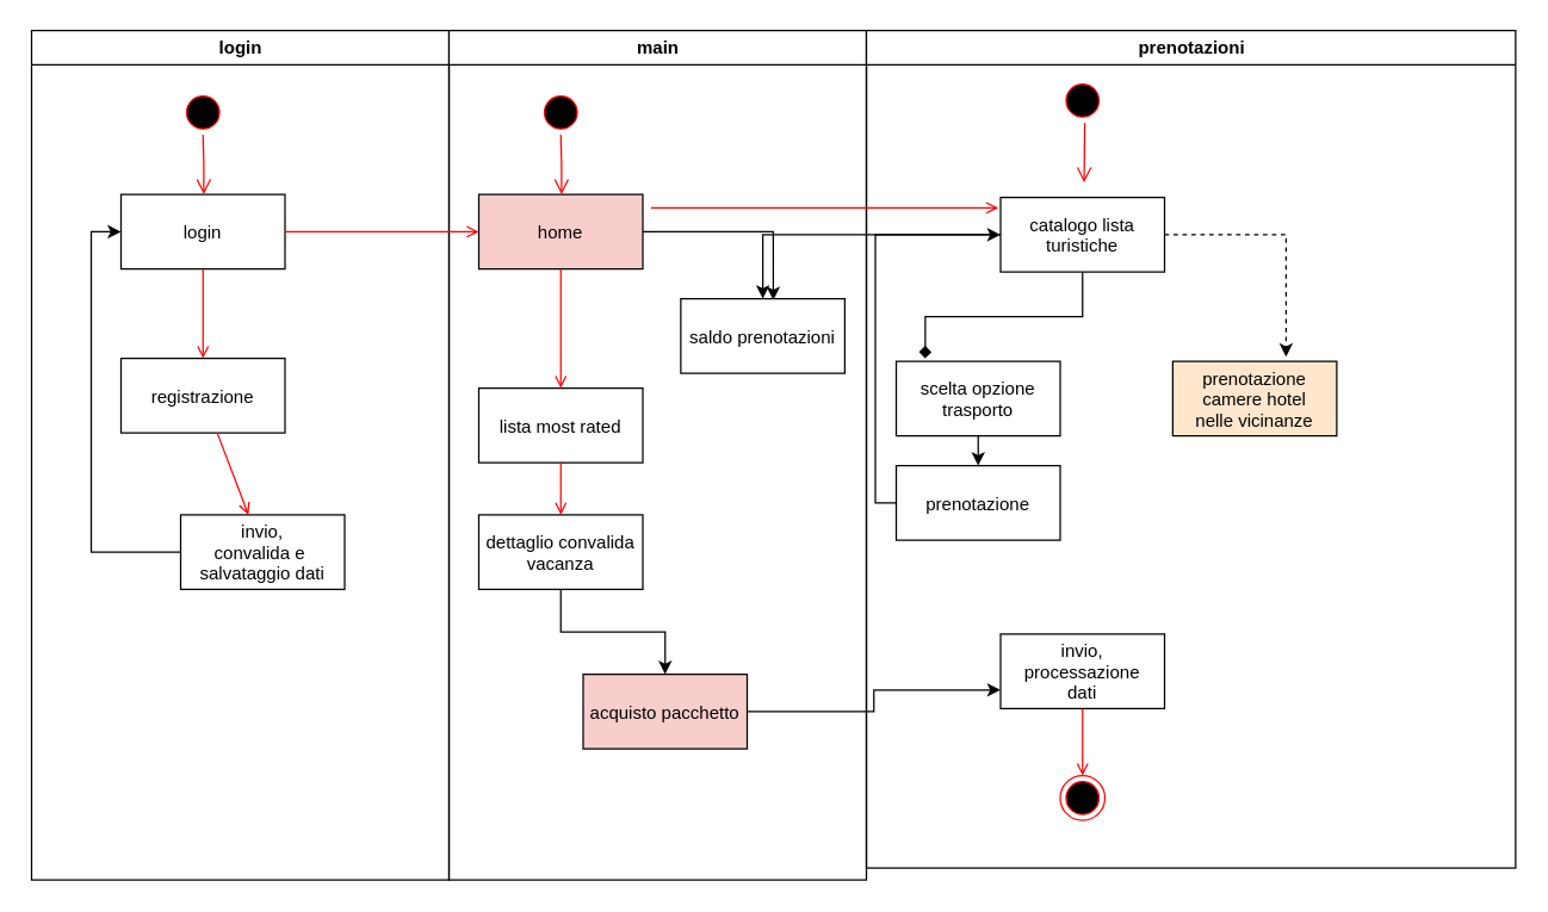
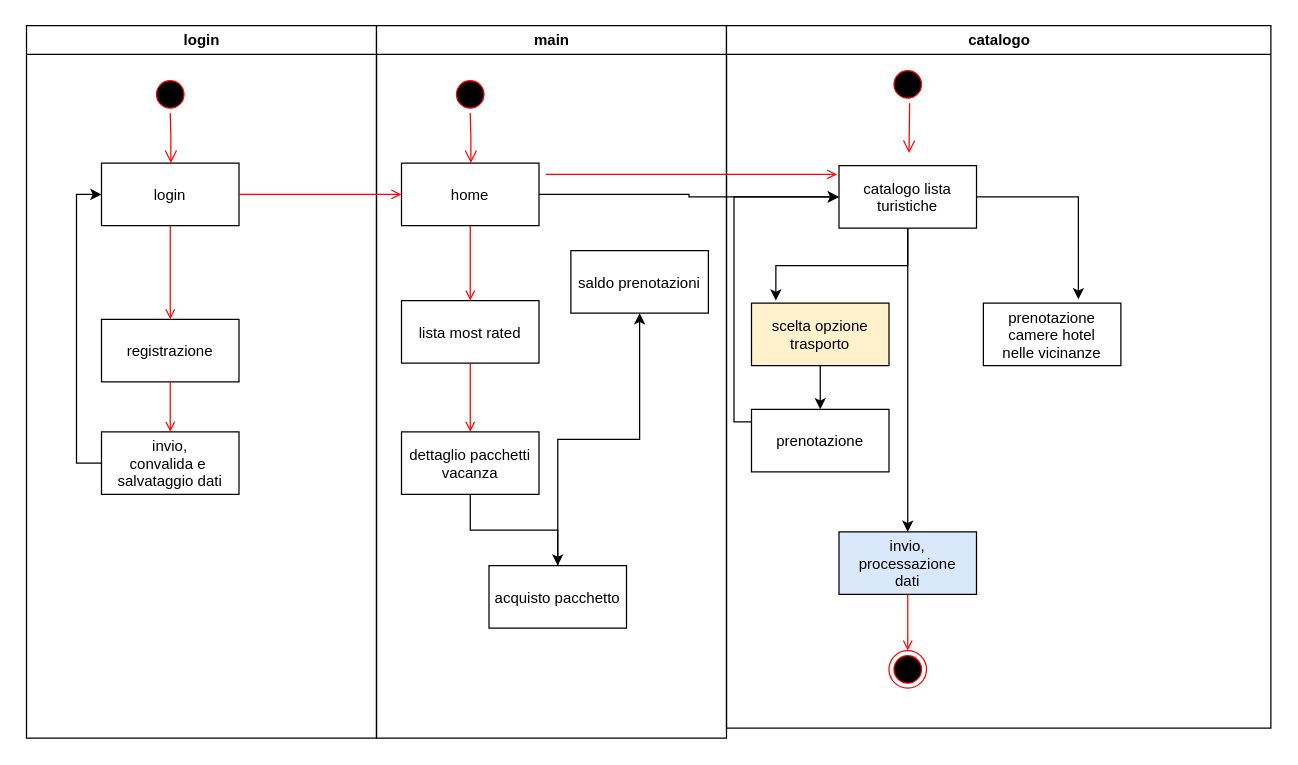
- <mxCell id="23" value="prenotazioni" style="swimlane;whiteSpace=wrap" parent="1" vertex="1"><mxGeometry x="580.5" y="20" width="435.5" height="562" as="geometry" /></mxCell>
+ <mxCell id="23" value="catalogo" style="swimlane;whiteSpace=wrap" parent="1" vertex="1"><mxGeometry x="580.5" y="20" width="435.5" height="562" as="geometry" /></mxCell>
- <mxCell id="15" value="home" style="fillColor=#f8cecc;" parent="11" vertex="1"><mxGeometry x="20" y="110" width="110" height="50" as="geometry" /></mxCell>
+ <mxCell id="15" value="home" style="" parent="11" vertex="1"><mxGeometry x="20" y="110" width="110" height="50" as="geometry" /></mxCell>
- <mxCell id="29" style="edgeStyle=orthogonalEdgeStyle;rounded=0;orthogonalLoop=1;jettySize=auto;html=1;" edge="1" parent="23" source="30" target="21"><mxGeometry relative="1" as="geometry" /></mxCell>
+ <mxCell id="29" style="edgeStyle=orthogonalEdgeStyle;rounded=0;orthogonalLoop=1;jettySize=auto;html=1;entryX=0.5;entryY=0;entryDx=0;entryDy=0;" edge="1" parent="23" source="30" target="24"><mxGeometry relative="1" as="geometry" /></mxCell>
- <mxCell id="28" style="edgeStyle=orthogonalEdgeStyle;rounded=0;orthogonalLoop=1;jettySize=auto;html=1;entryX=0.691;entryY=-0.06;entryDx=0;entryDy=0;entryPerimeter=0;dashed=1;" edge="1" parent="23" source="30" target="35"><mxGeometry relative="1" as="geometry" /></mxCell>
+ <mxCell id="28" style="edgeStyle=orthogonalEdgeStyle;rounded=0;orthogonalLoop=1;jettySize=auto;html=1;entryX=0.691;entryY=-0.06;entryDx=0;entryDy=0;entryPerimeter=0;" edge="1" parent="23" source="30" target="35"><mxGeometry relative="1" as="geometry" /></mxCell>
- <mxCell id="14" style="edgeStyle=orthogonalEdgeStyle;rounded=0;orthogonalLoop=1;jettySize=auto;html=1;entryX=0.564;entryY=0.02;entryDx=0;entryDy=0;entryPerimeter=0;" edge="1" parent="11" source="15" target="21"><mxGeometry relative="1" as="geometry" /></mxCell>
+ <mxCell id="14" style="edgeStyle=orthogonalEdgeStyle;rounded=0;orthogonalLoop=1;jettySize=auto;html=1;" edge="1" parent="11" source="15" target="30"><mxGeometry relative="1" as="geometry" /></mxCell>
- <mxCell id="27" style="edgeStyle=orthogonalEdgeStyle;rounded=0;orthogonalLoop=1;jettySize=auto;html=1;entryX=0.177;entryY=-0.04;entryDx=0;entryDy=0;entryPerimeter=0;endArrow=diamond;" edge="1" parent="23" source="30" target="32"><mxGeometry relative="1" as="geometry"><mxPoint x="35.5" y="282" as="targetPoint" /></mxGeometry></mxCell>
+ <mxCell id="27" style="edgeStyle=orthogonalEdgeStyle;rounded=0;orthogonalLoop=1;jettySize=auto;html=1;entryX=0.177;entryY=-0.04;entryDx=0;entryDy=0;entryPerimeter=0;" edge="1" parent="23" source="30" target="32"><mxGeometry relative="1" as="geometry"><mxPoint x="35.5" y="282" as="targetPoint" /></mxGeometry></mxCell>
- <mxCell id="6" value="registrazione" style="" parent="2" vertex="1"><mxGeometry x="60" y="220" width="110" height="50" as="geometry" /></mxCell>
+ <mxCell id="6" value="registrazione" style="" parent="2" vertex="1"><mxGeometry x="60" y="235" width="110" height="50" as="geometry" /></mxCell>
- <mxCell id="32" value="scelta opzione&#10;trasporto" style="" vertex="1" parent="23"><mxGeometry x="20" y="222" width="110" height="50" as="geometry" /></mxCell>
+ <mxCell id="32" value="scelta opzione&#10;trasporto" style="fillColor=#fff2cc;" vertex="1" parent="23"><mxGeometry x="20" y="222" width="110" height="50" as="geometry" /></mxCell>
- <mxCell id="35" value="prenotazione&#10;camere hotel&#10;nelle vicinanze" style="fillColor=#ffe6cc;" vertex="1" parent="23"><mxGeometry x="205.5" y="222" width="110" height="50" as="geometry" /></mxCell>
+ <mxCell id="35" value="prenotazione&#10;camere hotel&#10;nelle vicinanze" style="" vertex="1" parent="23"><mxGeometry x="205.5" y="222" width="110" height="50" as="geometry" /></mxCell>
- <mxCell id="16" value="lista most rated" style="" parent="11" vertex="1"><mxGeometry x="20" y="240" width="110" height="50" as="geometry" /></mxCell>
+ <mxCell id="16" value="lista most rated" style="" parent="11" vertex="1"><mxGeometry x="20" y="220" width="110" height="50" as="geometry" /></mxCell>
- <mxCell id="34" value="prenotazione" style="" vertex="1" parent="23"><mxGeometry x="20" y="292" width="110" height="50" as="geometry" /></mxCell>
+ <mxCell id="34" value="prenotazione" style="" vertex="1" parent="23"><mxGeometry x="20" y="307" width="110" height="50" as="geometry" /></mxCell>
- <mxCell id="19" value="dettaglio convalida&#10;vacanza" style="" parent="11" vertex="1"><mxGeometry x="20" y="325" width="110" height="50" as="geometry" /></mxCell>
+ <mxCell id="19" value="dettaglio pacchetti&#10;vacanza" style="" parent="11" vertex="1"><mxGeometry x="20" y="325" width="110" height="50" as="geometry" /></mxCell>
- <mxCell id="9" value="invio,&#10;convalida e &#10;salvataggio dati" style="" parent="2" vertex="1"><mxGeometry x="100" y="325" width="110" height="50" as="geometry" /></mxCell>
+ <mxCell id="9" value="invio,&#10;convalida e &#10;salvataggio dati" style="" parent="2" vertex="1"><mxGeometry x="60" y="325" width="110" height="50" as="geometry" /></mxCell>
- <mxCell id="24" value="invio, &#10;processazione &#10;dati" style="" parent="23" vertex="1"><mxGeometry x="90" y="405" width="110" height="50" as="geometry" /></mxCell>
+ <mxCell id="24" value="invio, &#10;processazione &#10;dati" style="fillColor=#dae8fc;" parent="23" vertex="1"><mxGeometry x="90" y="405" width="110" height="50" as="geometry" /></mxCell>
- <mxCell id="39" style="edgeStyle=orthogonalEdgeStyle;rounded=0;orthogonalLoop=1;jettySize=auto;html=1;entryX=0;entryY=0.75;entryDx=0;entryDy=0;" edge="1" parent="1" source="22" target="24"><mxGeometry relative="1" as="geometry" /></mxCell>
+ <mxCell id="39" style="edgeStyle=orthogonalEdgeStyle;rounded=0;orthogonalLoop=1;jettySize=auto;html=1;" edge="1" parent="1" source="22" target="21"><mxGeometry relative="1" as="geometry" /></mxCell>
- <mxCell id="22" value="acquisto pacchetto" style="fillColor=#f8cecc;" vertex="1" parent="11"><mxGeometry x="90" y="432" width="110" height="50" as="geometry" /></mxCell>
+ <mxCell id="22" value="acquisto pacchetto" style="" vertex="1" parent="11"><mxGeometry x="90" y="432" width="110" height="50" as="geometry" /></mxCell>
